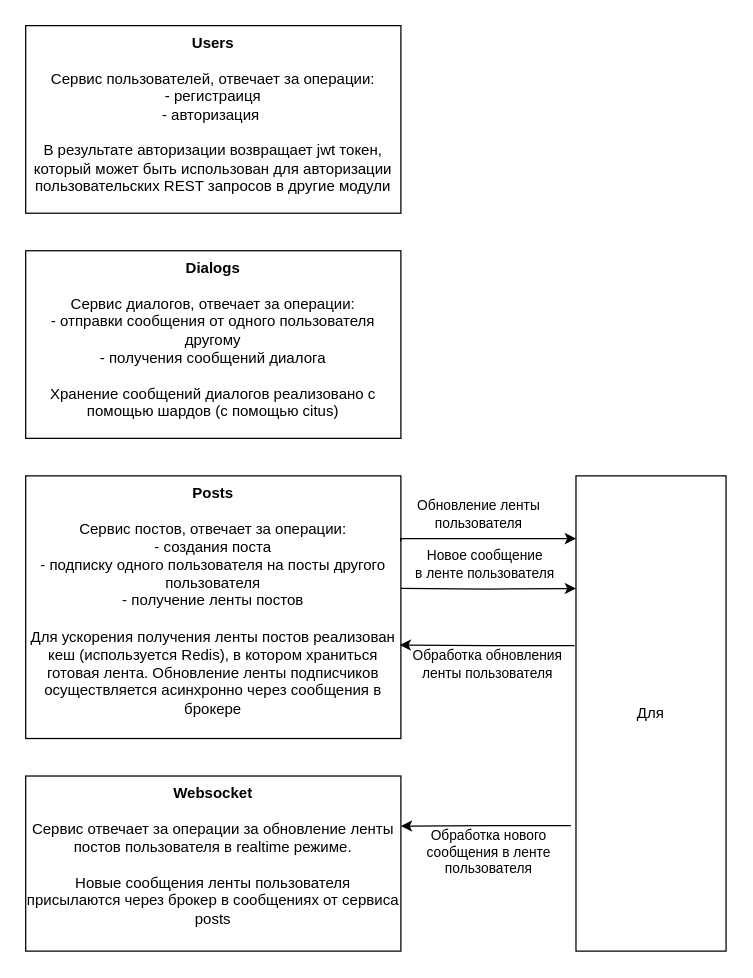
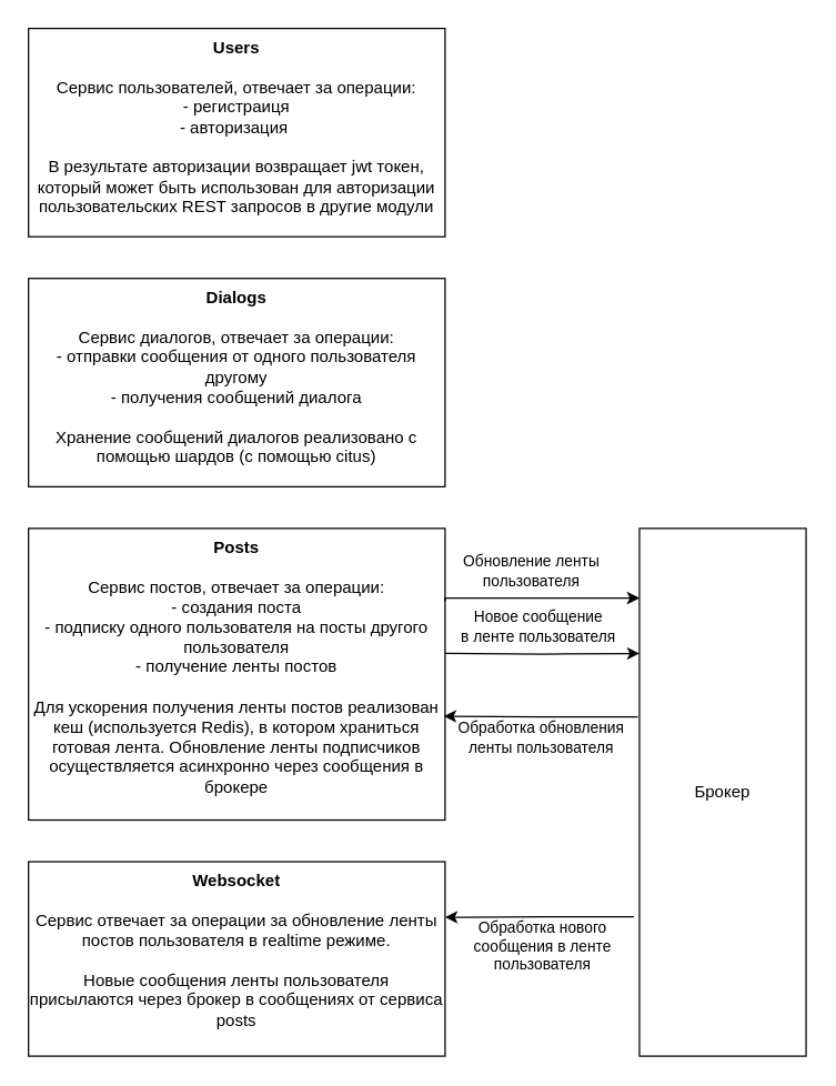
- <mxCell id="8" value="Для" style="rounded=0;whiteSpace=wrap;html=1;" vertex="1" parent="1"><mxGeometry x="460" y="380" width="120" height="380" as="geometry" /></mxCell>
+ <mxCell id="8" value="Брокер" style="rounded=0;whiteSpace=wrap;html=1;" vertex="1" parent="1"><mxGeometry x="460" y="380" width="120" height="380" as="geometry" /></mxCell>
